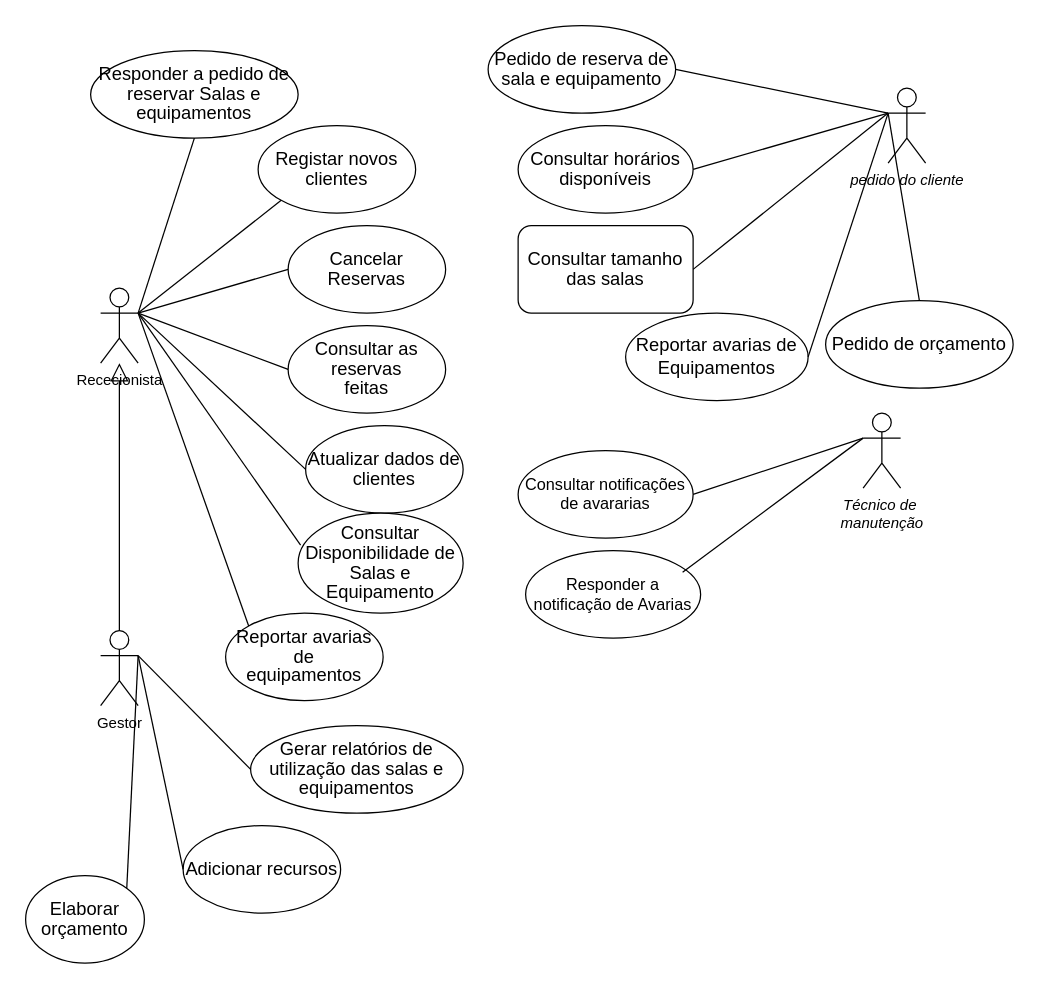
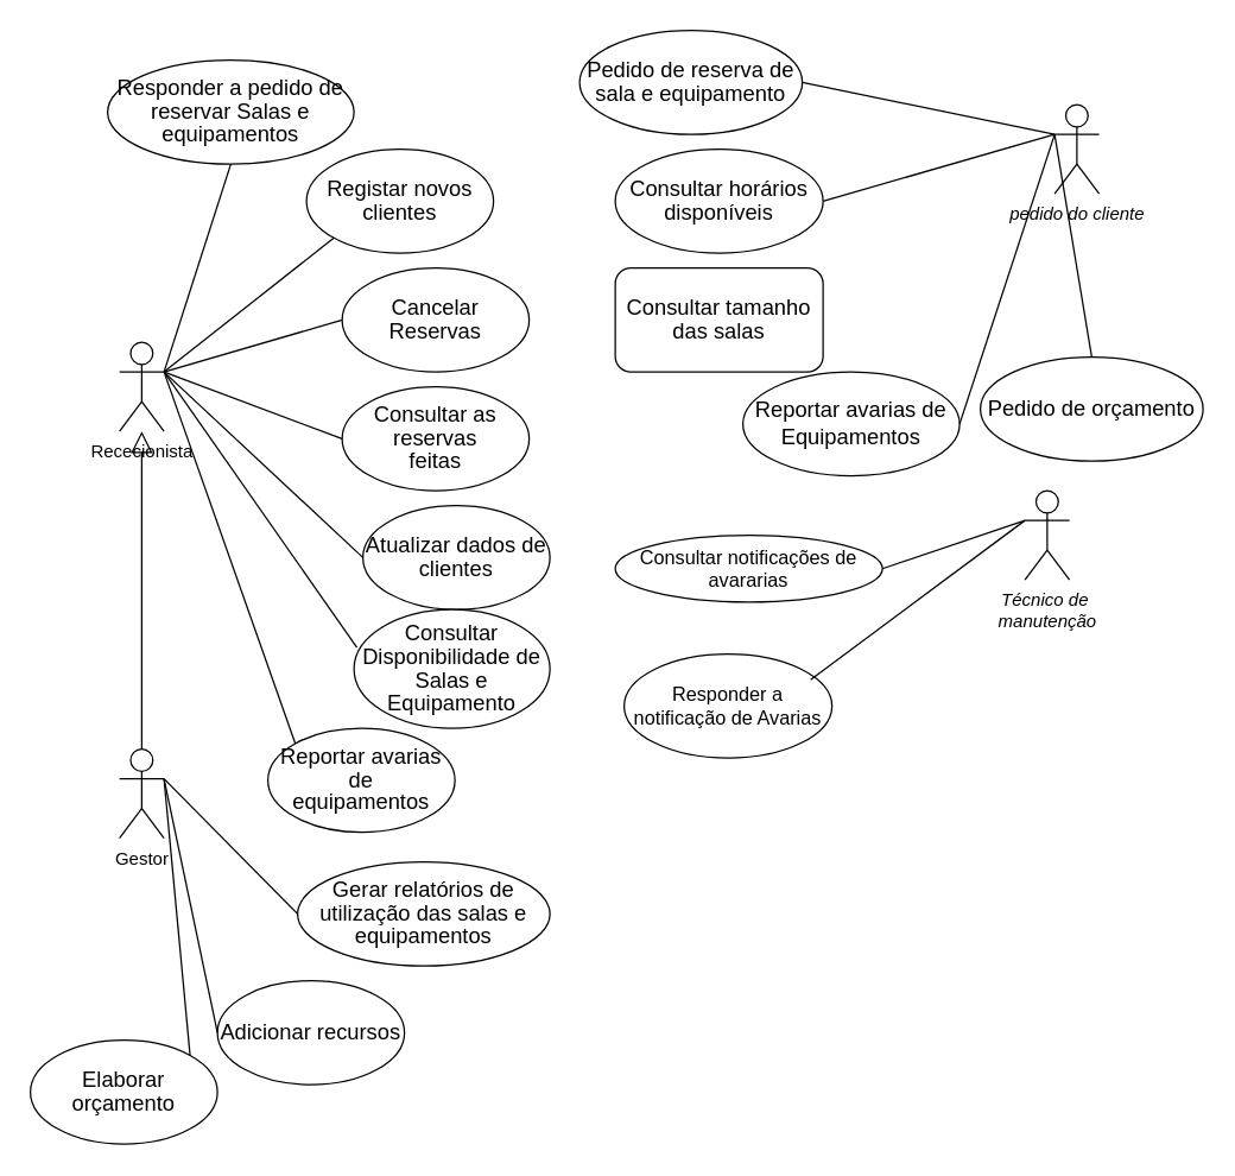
- <mxCell id="29" value="" style="edgeStyle=none;html=1;endArrow=none;verticalAlign=bottom;rounded=0;exitX=1;exitY=0.5;exitDx=0;exitDy=0;entryX=0;entryY=0.333;entryDx=0;entryDy=0;entryPerimeter=0;" parent="1" source="28" target="23" edge="1"><mxGeometry width="160" relative="1" as="geometry"><mxPoint x="564" y="145" as="sourcePoint" /><mxPoint x="720" y="100" as="targetPoint" /></mxGeometry></mxCell>
- <mxCell id="30" value="&lt;span style=&quot;line-height: 107%; font-size: 13px;&quot;&gt;Consultar notificações de avararias&lt;/span&gt;" style="ellipse;whiteSpace=wrap;html=1;" parent="1" vertex="1"><mxGeometry x="414" y="360" width="140" height="70" as="geometry" /></mxCell>
+ <mxCell id="30" value="&lt;span style=&quot;line-height: 107%; font-size: 13px;&quot;&gt;Consultar notificações de avararias&lt;/span&gt;" style="ellipse;whiteSpace=wrap;html=1;" parent="1" vertex="1"><mxGeometry x="414" y="360" width="180" height="45" as="geometry" /></mxCell>
- <mxCell id="13" value="&lt;span style=&quot;font-size:11.0pt;line-height:107%;&lt;br/&gt;font-family:&amp;quot;Aptos&amp;quot;,sans-serif;mso-ascii-theme-font:minor-latin;mso-fareast-font-family:&lt;br/&gt;Aptos;mso-fareast-theme-font:minor-latin;mso-hansi-theme-font:minor-latin;&lt;br/&gt;mso-bidi-font-family:Arial;mso-bidi-theme-font:minor-bidi;mso-ansi-language:&lt;br/&gt;PT;mso-fareast-language:EN-US;mso-bidi-language:AR-SA&quot;&gt;Elaborar orçamento&lt;/span&gt;" style="ellipse;whiteSpace=wrap;html=1;fontStyle=0" parent="1" vertex="1"><mxGeometry x="20" y="700" width="95" height="70" as="geometry" /></mxCell>
+ <mxCell id="13" value="&lt;span style=&quot;font-size:11.0pt;line-height:107%;&lt;br/&gt;font-family:&amp;quot;Aptos&amp;quot;,sans-serif;mso-ascii-theme-font:minor-latin;mso-fareast-font-family:&lt;br/&gt;Aptos;mso-fareast-theme-font:minor-latin;mso-hansi-theme-font:minor-latin;&lt;br/&gt;mso-bidi-font-family:Arial;mso-bidi-theme-font:minor-bidi;mso-ansi-language:&lt;br/&gt;PT;mso-fareast-language:EN-US;mso-bidi-language:AR-SA&quot;&gt;Elaborar orçamento&lt;/span&gt;" style="ellipse;whiteSpace=wrap;html=1;fontStyle=0" parent="1" vertex="1"><mxGeometry x="20" y="700" width="126" height="70" as="geometry" /></mxCell>
